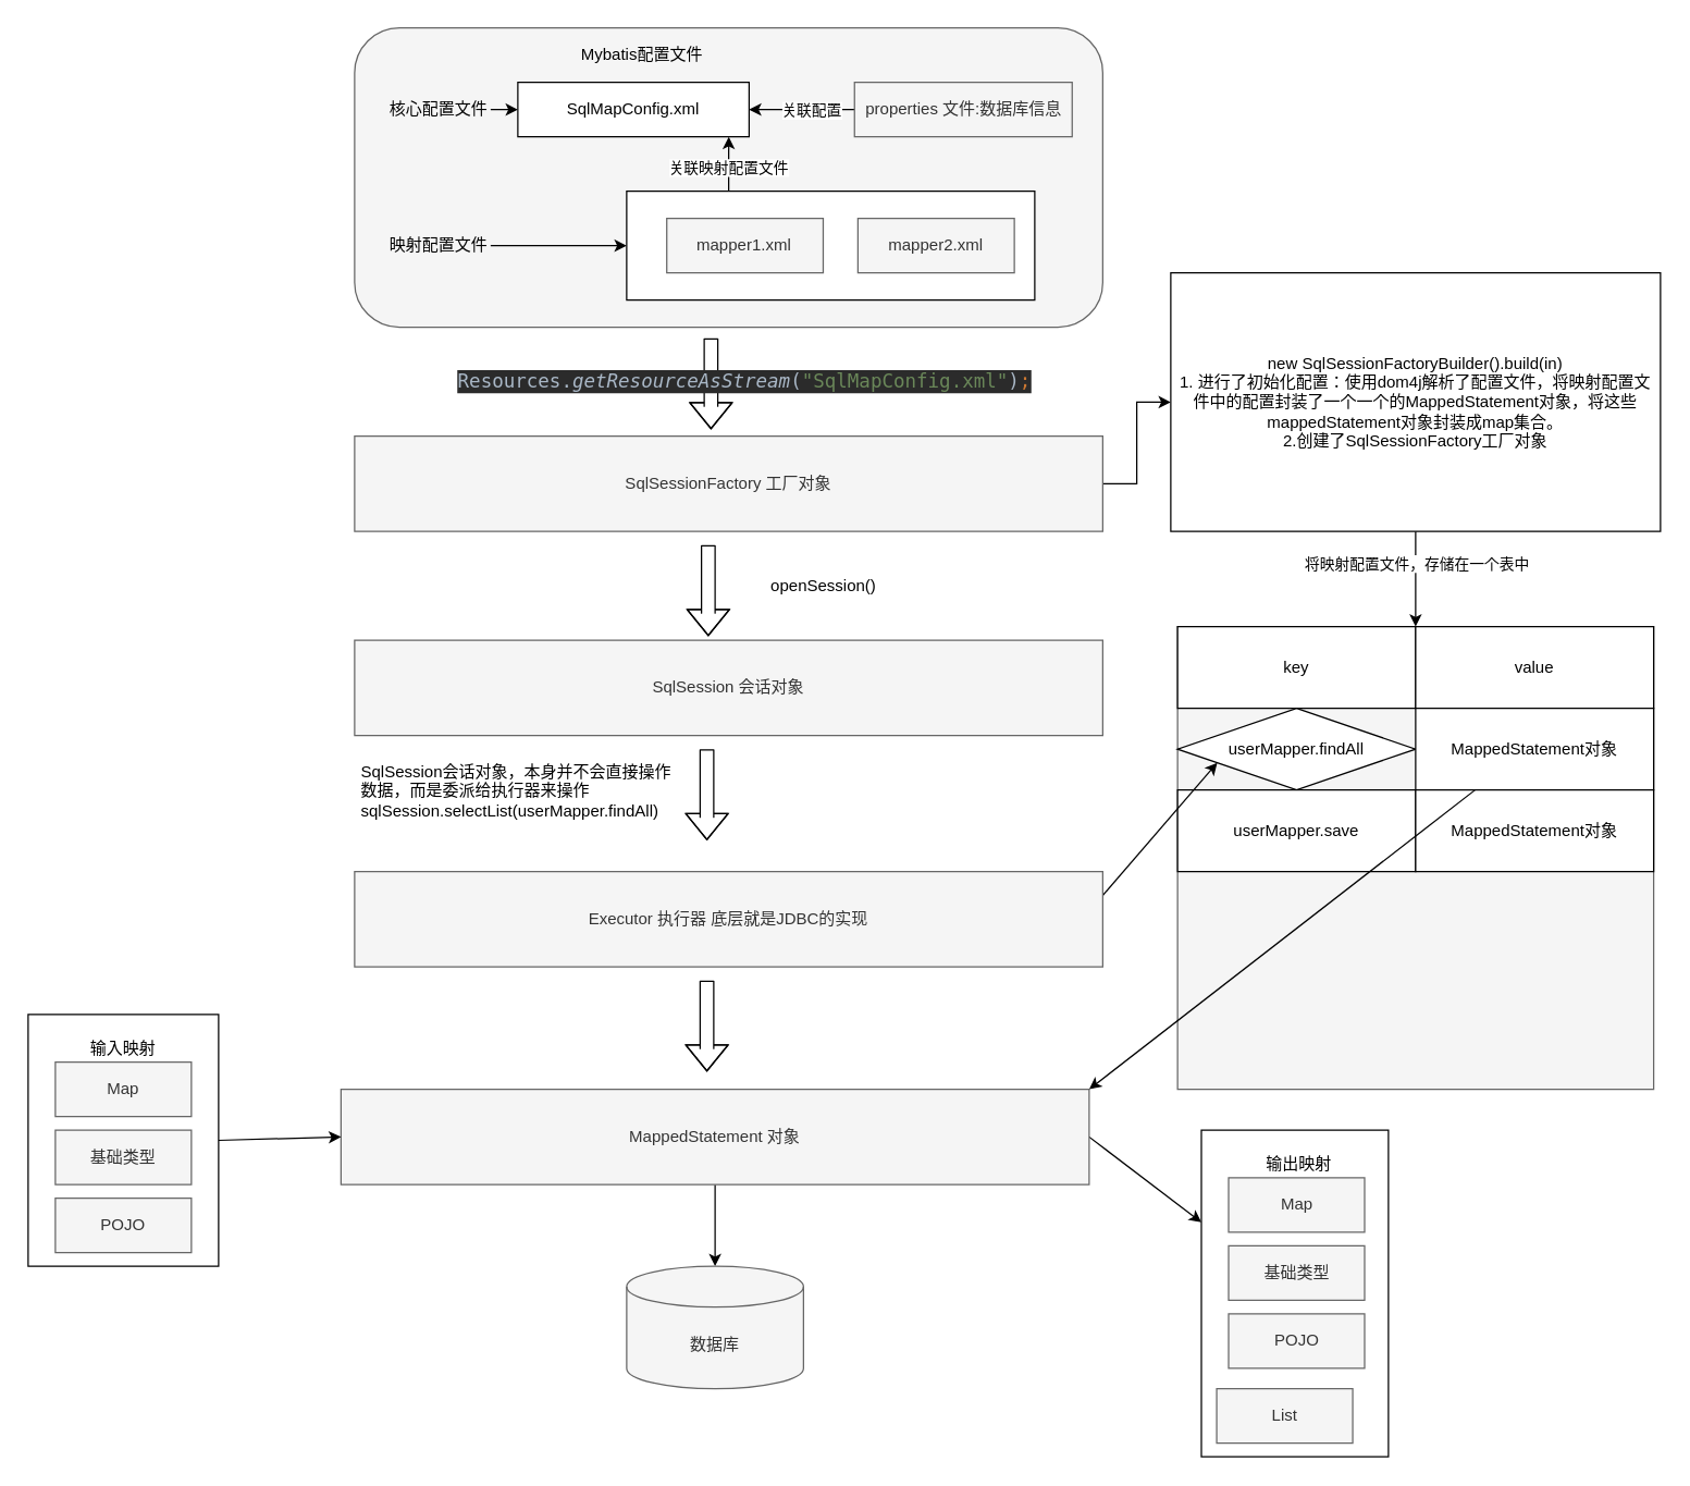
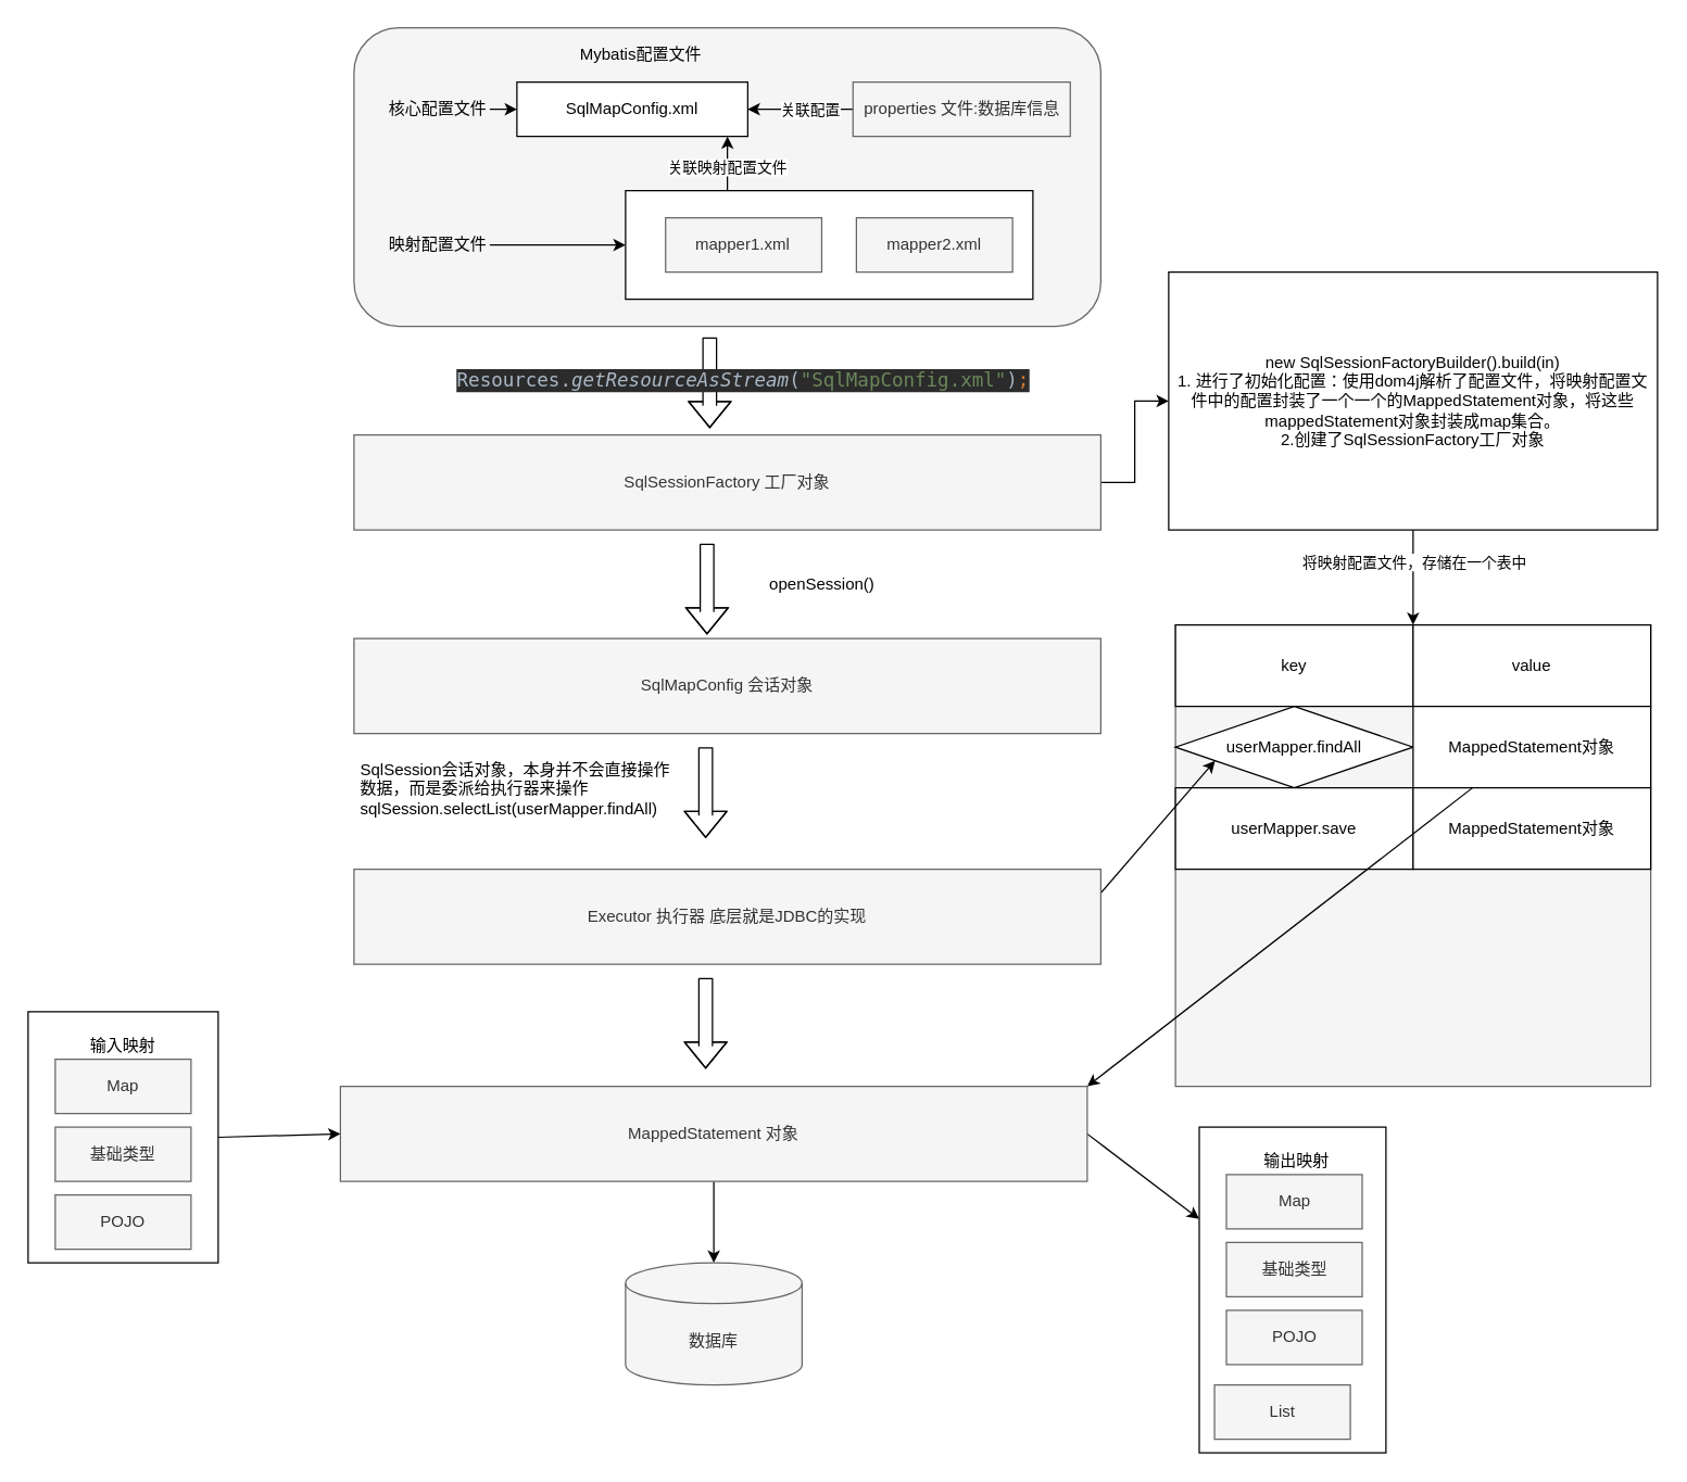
- <mxCell id="24" value="SqlSession 会话对象" style="rounded=0;whiteSpace=wrap;html=1;fillColor=#f5f5f5;strokeColor=#666666;fontColor=#333333;" vertex="1" parent="1"><mxGeometry x="260" y="470" width="550" height="70" as="geometry" /></mxCell>
+ <mxCell id="24" value="SqlMapConfig 会话对象" style="rounded=0;whiteSpace=wrap;html=1;fillColor=#f5f5f5;strokeColor=#666666;fontColor=#333333;" vertex="1" parent="1"><mxGeometry x="260" y="470" width="550" height="70" as="geometry" /></mxCell>
